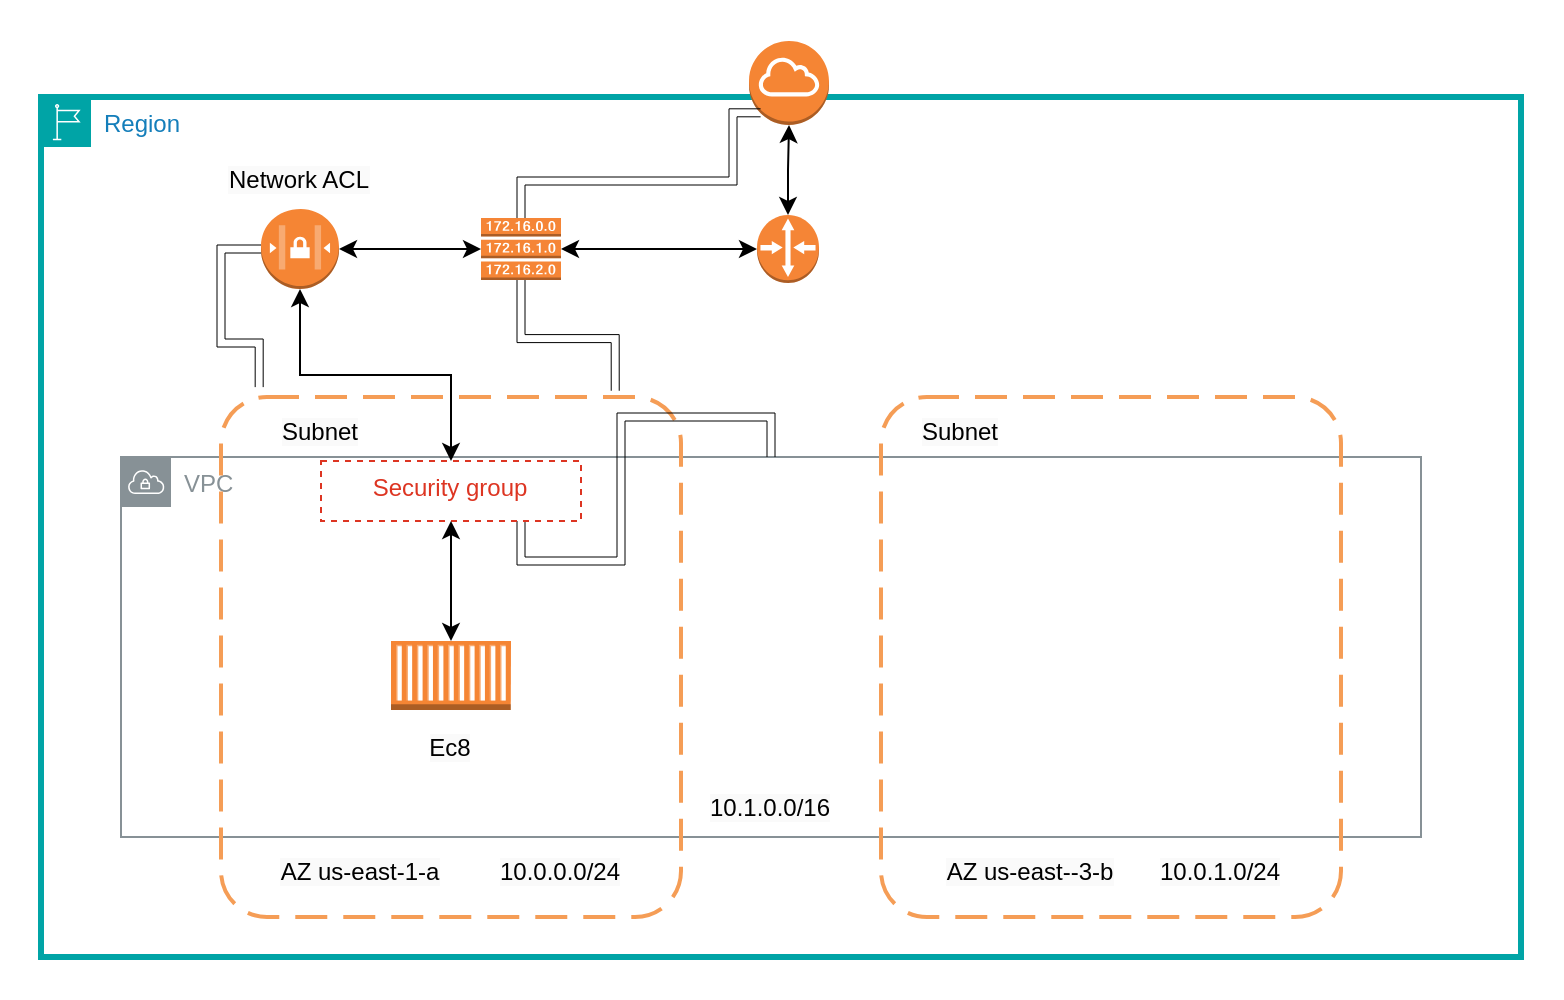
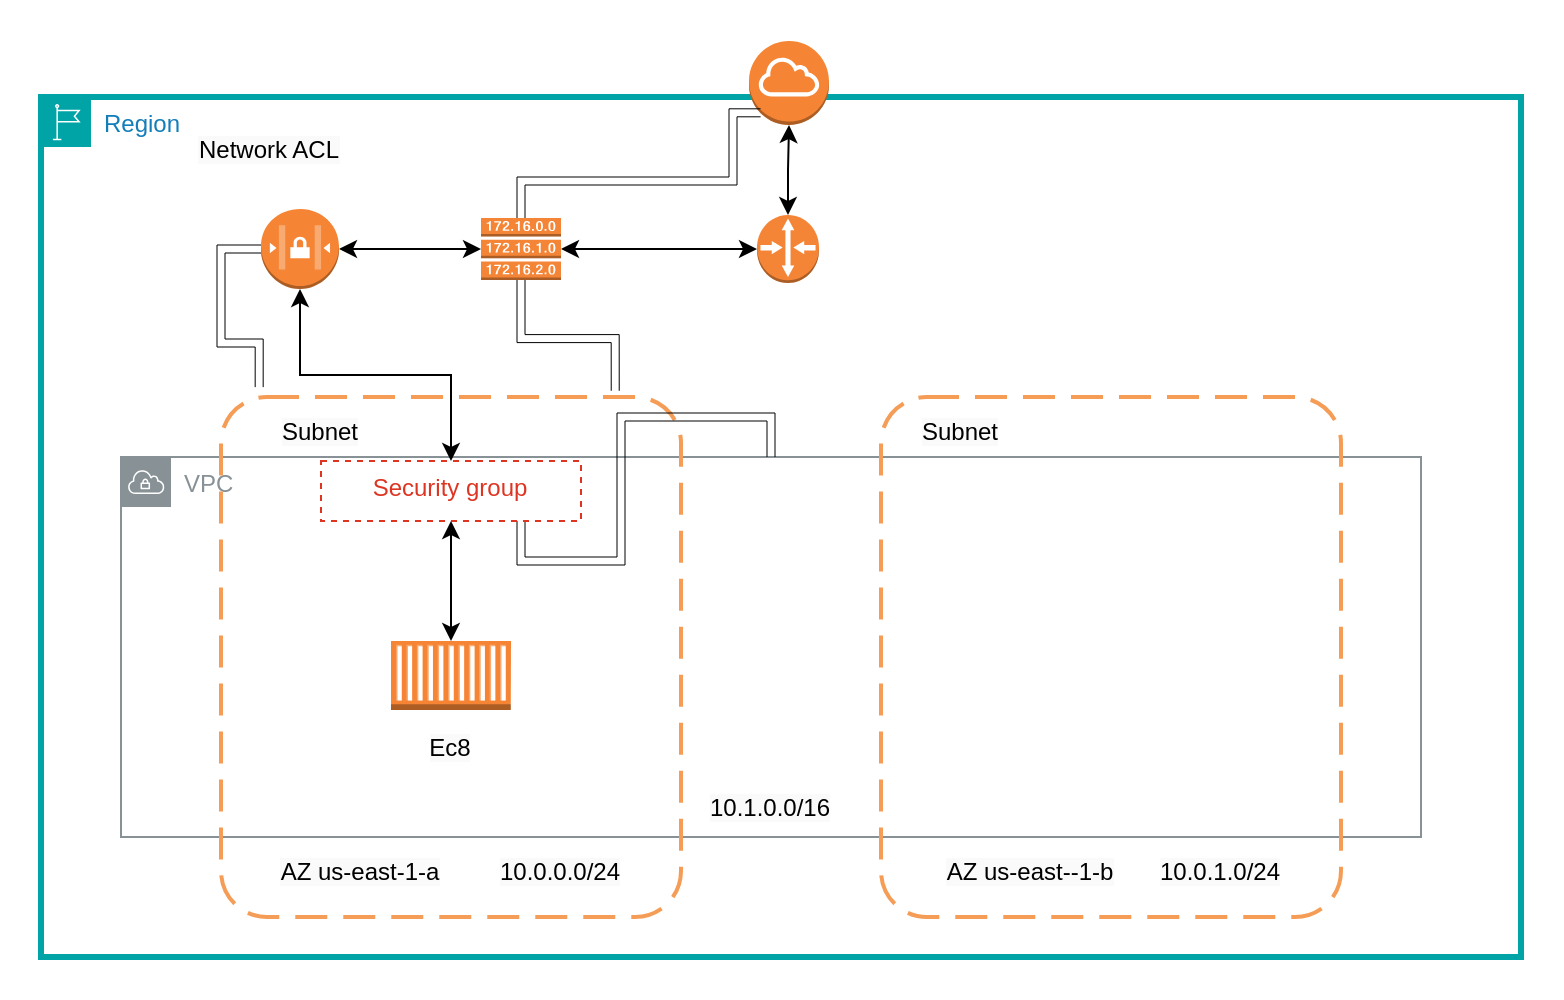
- <mxCell id="24" value="&lt;p style=&quot;margin: 0px; font-variant-numeric: normal; font-variant-east-asian: normal; font-variant-alternates: normal; font-kerning: auto; font-optical-sizing: auto; font-feature-settings: normal; font-variation-settings: normal; font-variant-position: normal; font-stretch: normal; line-height: normal; -webkit-text-stroke-color: rgb(0, 0, 0); background-color: rgb(250, 250, 250); text-align: start;&quot; class=&quot;p1&quot;&gt;Network ACL&lt;/p&gt;" style="text;html=1;align=center;verticalAlign=middle;whiteSpace=wrap;rounded=0;" vertex="1" parent="2"><mxGeometry x="89.25" y="26" width="80.5" height="30" as="geometry" /></mxCell>
+ <mxCell id="24" value="&lt;p style=&quot;margin: 0px; font-variant-numeric: normal; font-variant-east-asian: normal; font-variant-alternates: normal; font-kerning: auto; font-optical-sizing: auto; font-feature-settings: normal; font-variation-settings: normal; font-variant-position: normal; font-stretch: normal; line-height: normal; -webkit-text-stroke-color: rgb(0, 0, 0); background-color: rgb(250, 250, 250); text-align: start;&quot; class=&quot;p1&quot;&gt;Network ACL&lt;/p&gt;" style="text;html=1;align=center;verticalAlign=middle;whiteSpace=wrap;rounded=0;" vertex="1" parent="2"><mxGeometry x="74.25" y="11" width="80.5" height="30" as="geometry" /></mxCell>
- <mxCell id="8" value="&lt;p style=&quot;margin: 0px; font-variant-numeric: normal; font-variant-east-asian: normal; font-variant-alternates: normal; font-kerning: auto; font-optical-sizing: auto; font-feature-settings: normal; font-variation-settings: normal; font-variant-position: normal; font-stretch: normal; line-height: normal; -webkit-text-stroke-color: rgb(0, 0, 0); background-color: rgb(250, 250, 250); text-align: start;&quot; class=&quot;p1&quot;&gt;AZ us-east--3-b&lt;br&gt;&lt;/p&gt;" style="text;html=1;align=center;verticalAlign=middle;whiteSpace=wrap;rounded=0;" vertex="1" parent="2"><mxGeometry x="440" y="372" width="110" height="30" as="geometry" /></mxCell>
+ <mxCell id="8" value="&lt;p style=&quot;margin: 0px; font-variant-numeric: normal; font-variant-east-asian: normal; font-variant-alternates: normal; font-kerning: auto; font-optical-sizing: auto; font-feature-settings: normal; font-variation-settings: normal; font-variant-position: normal; font-stretch: normal; line-height: normal; -webkit-text-stroke-color: rgb(0, 0, 0); background-color: rgb(250, 250, 250); text-align: start;&quot; class=&quot;p1&quot;&gt;AZ us-east--1-b&lt;br&gt;&lt;/p&gt;" style="text;html=1;align=center;verticalAlign=middle;whiteSpace=wrap;rounded=0;" vertex="1" parent="2"><mxGeometry x="440" y="372" width="110" height="30" as="geometry" /></mxCell>
